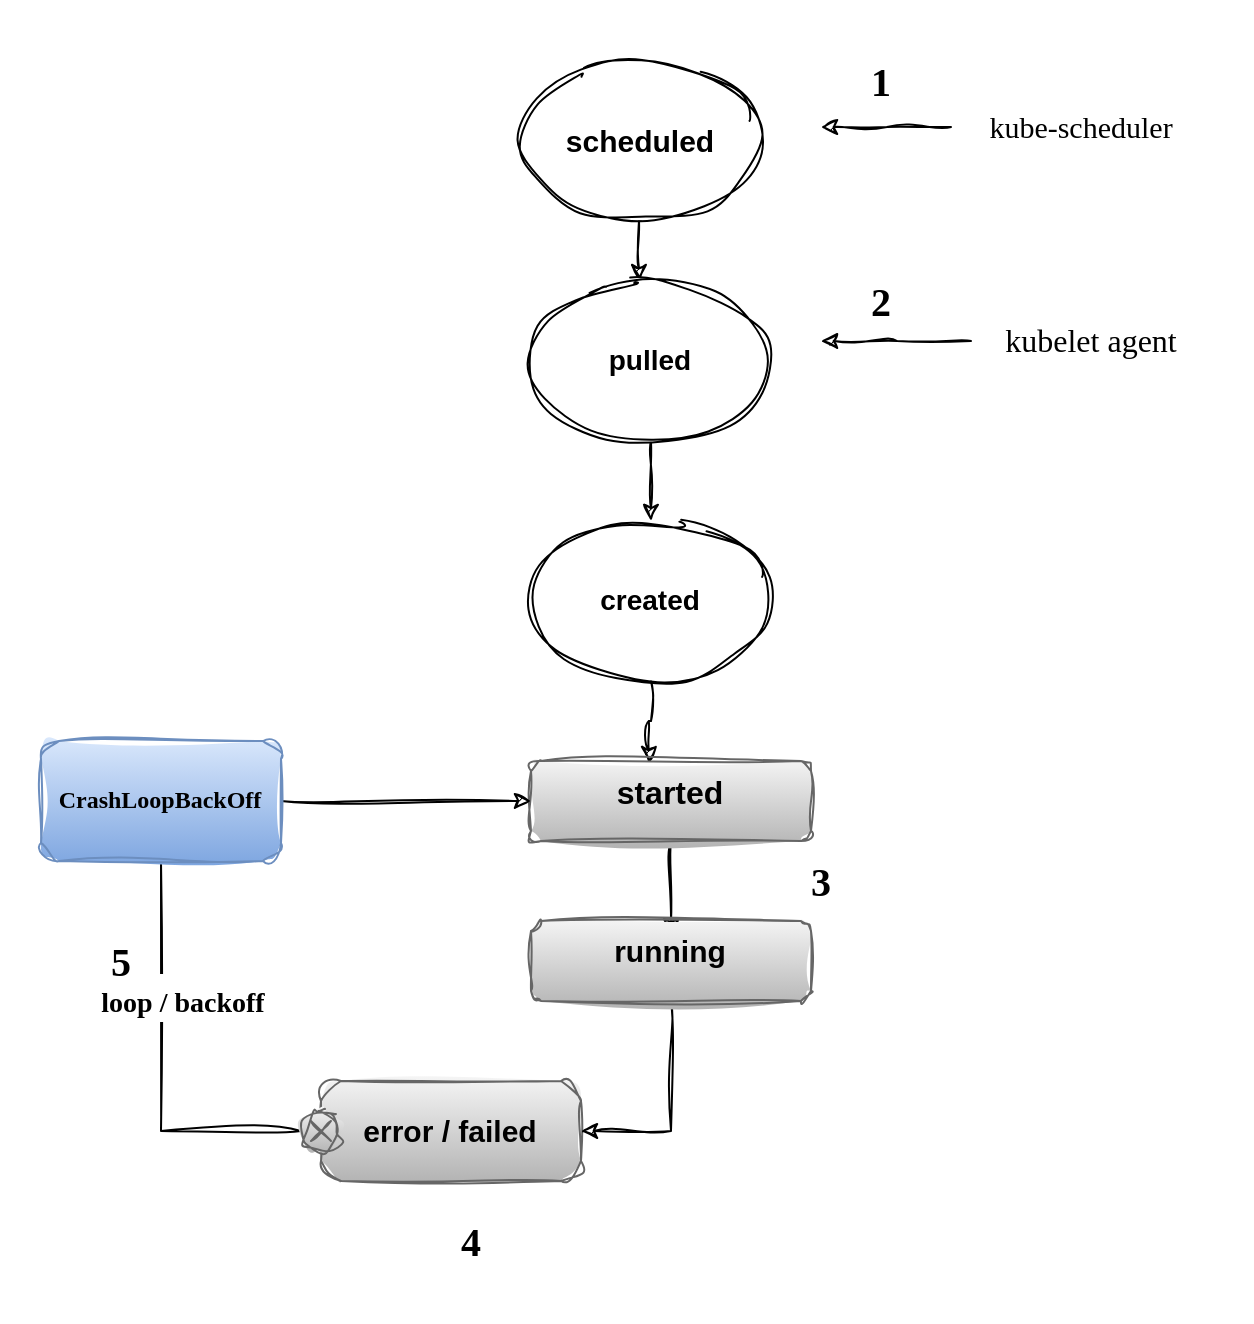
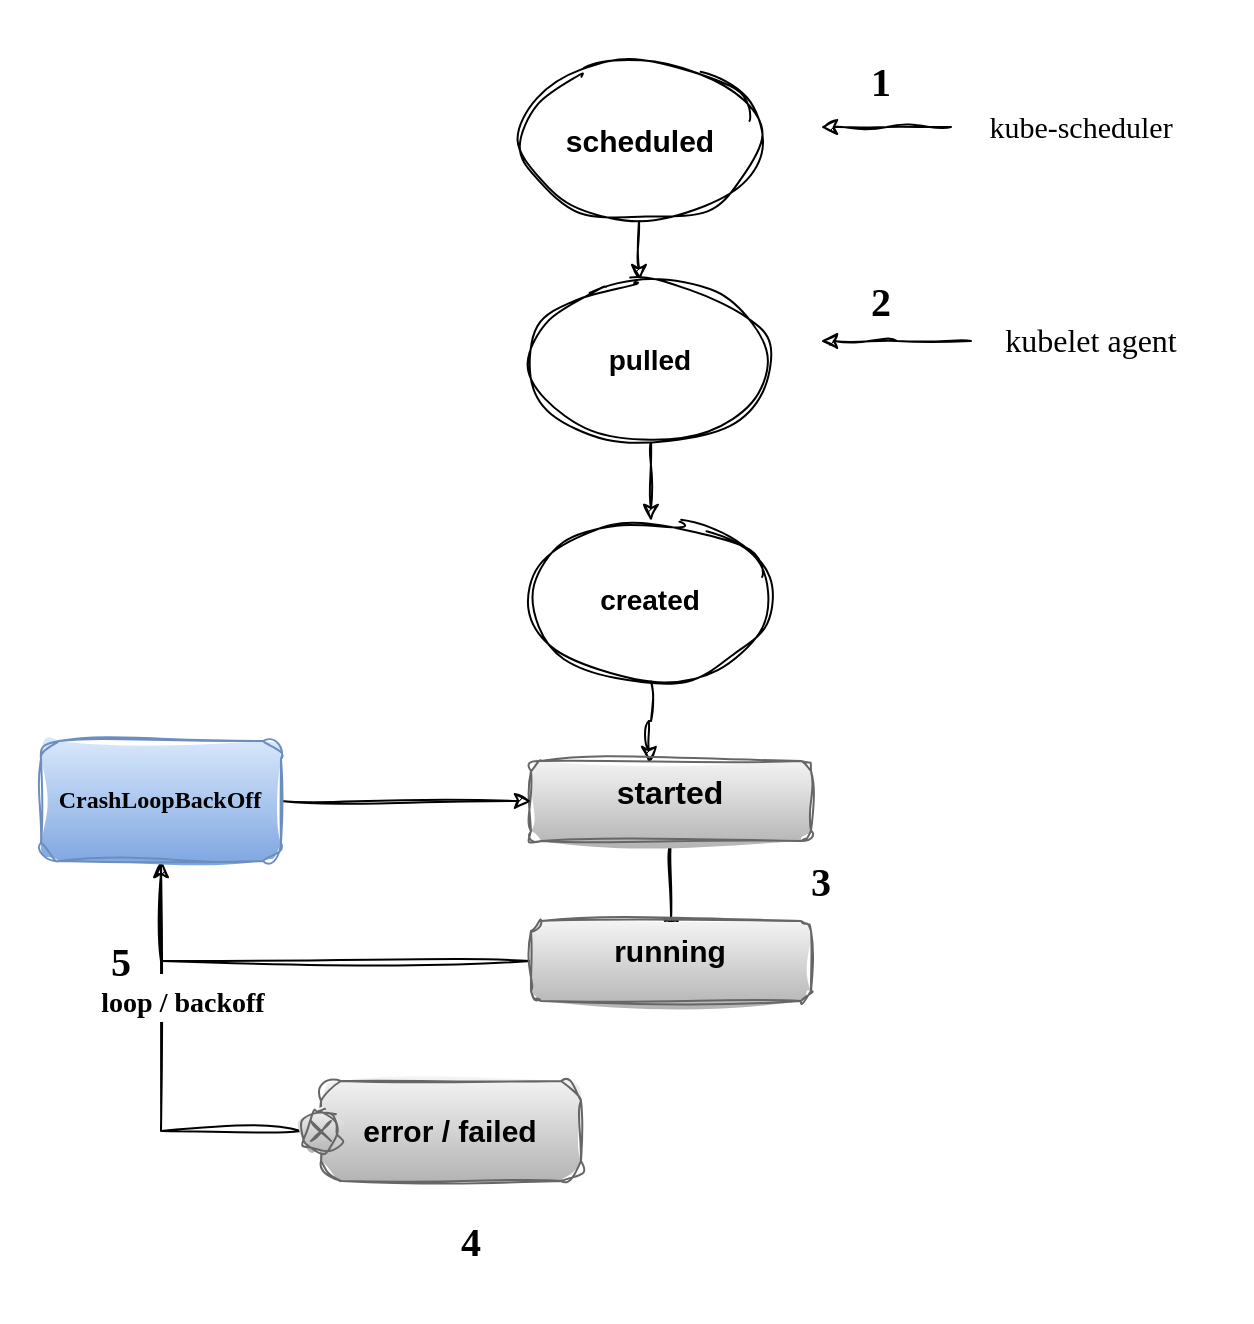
- <mxCell id="13" style="edgeStyle=orthogonalEdgeStyle;rounded=0;orthogonalLoop=1;jettySize=auto;html=1;entryX=1;entryY=0.5;entryDx=0;entryDy=0;sketch=1;curveFitting=1;jiggle=2;" edge="1" parent="1" source="14" target="12"><mxGeometry relative="1" as="geometry" /></mxCell>
+ <mxCell id="13" style="edgeStyle=orthogonalEdgeStyle;rounded=0;orthogonalLoop=1;jettySize=auto;html=1;sketch=1;curveFitting=1;jiggle=2;" edge="1" parent="1" source="14" target="20"><mxGeometry relative="1" as="geometry" /></mxCell>
